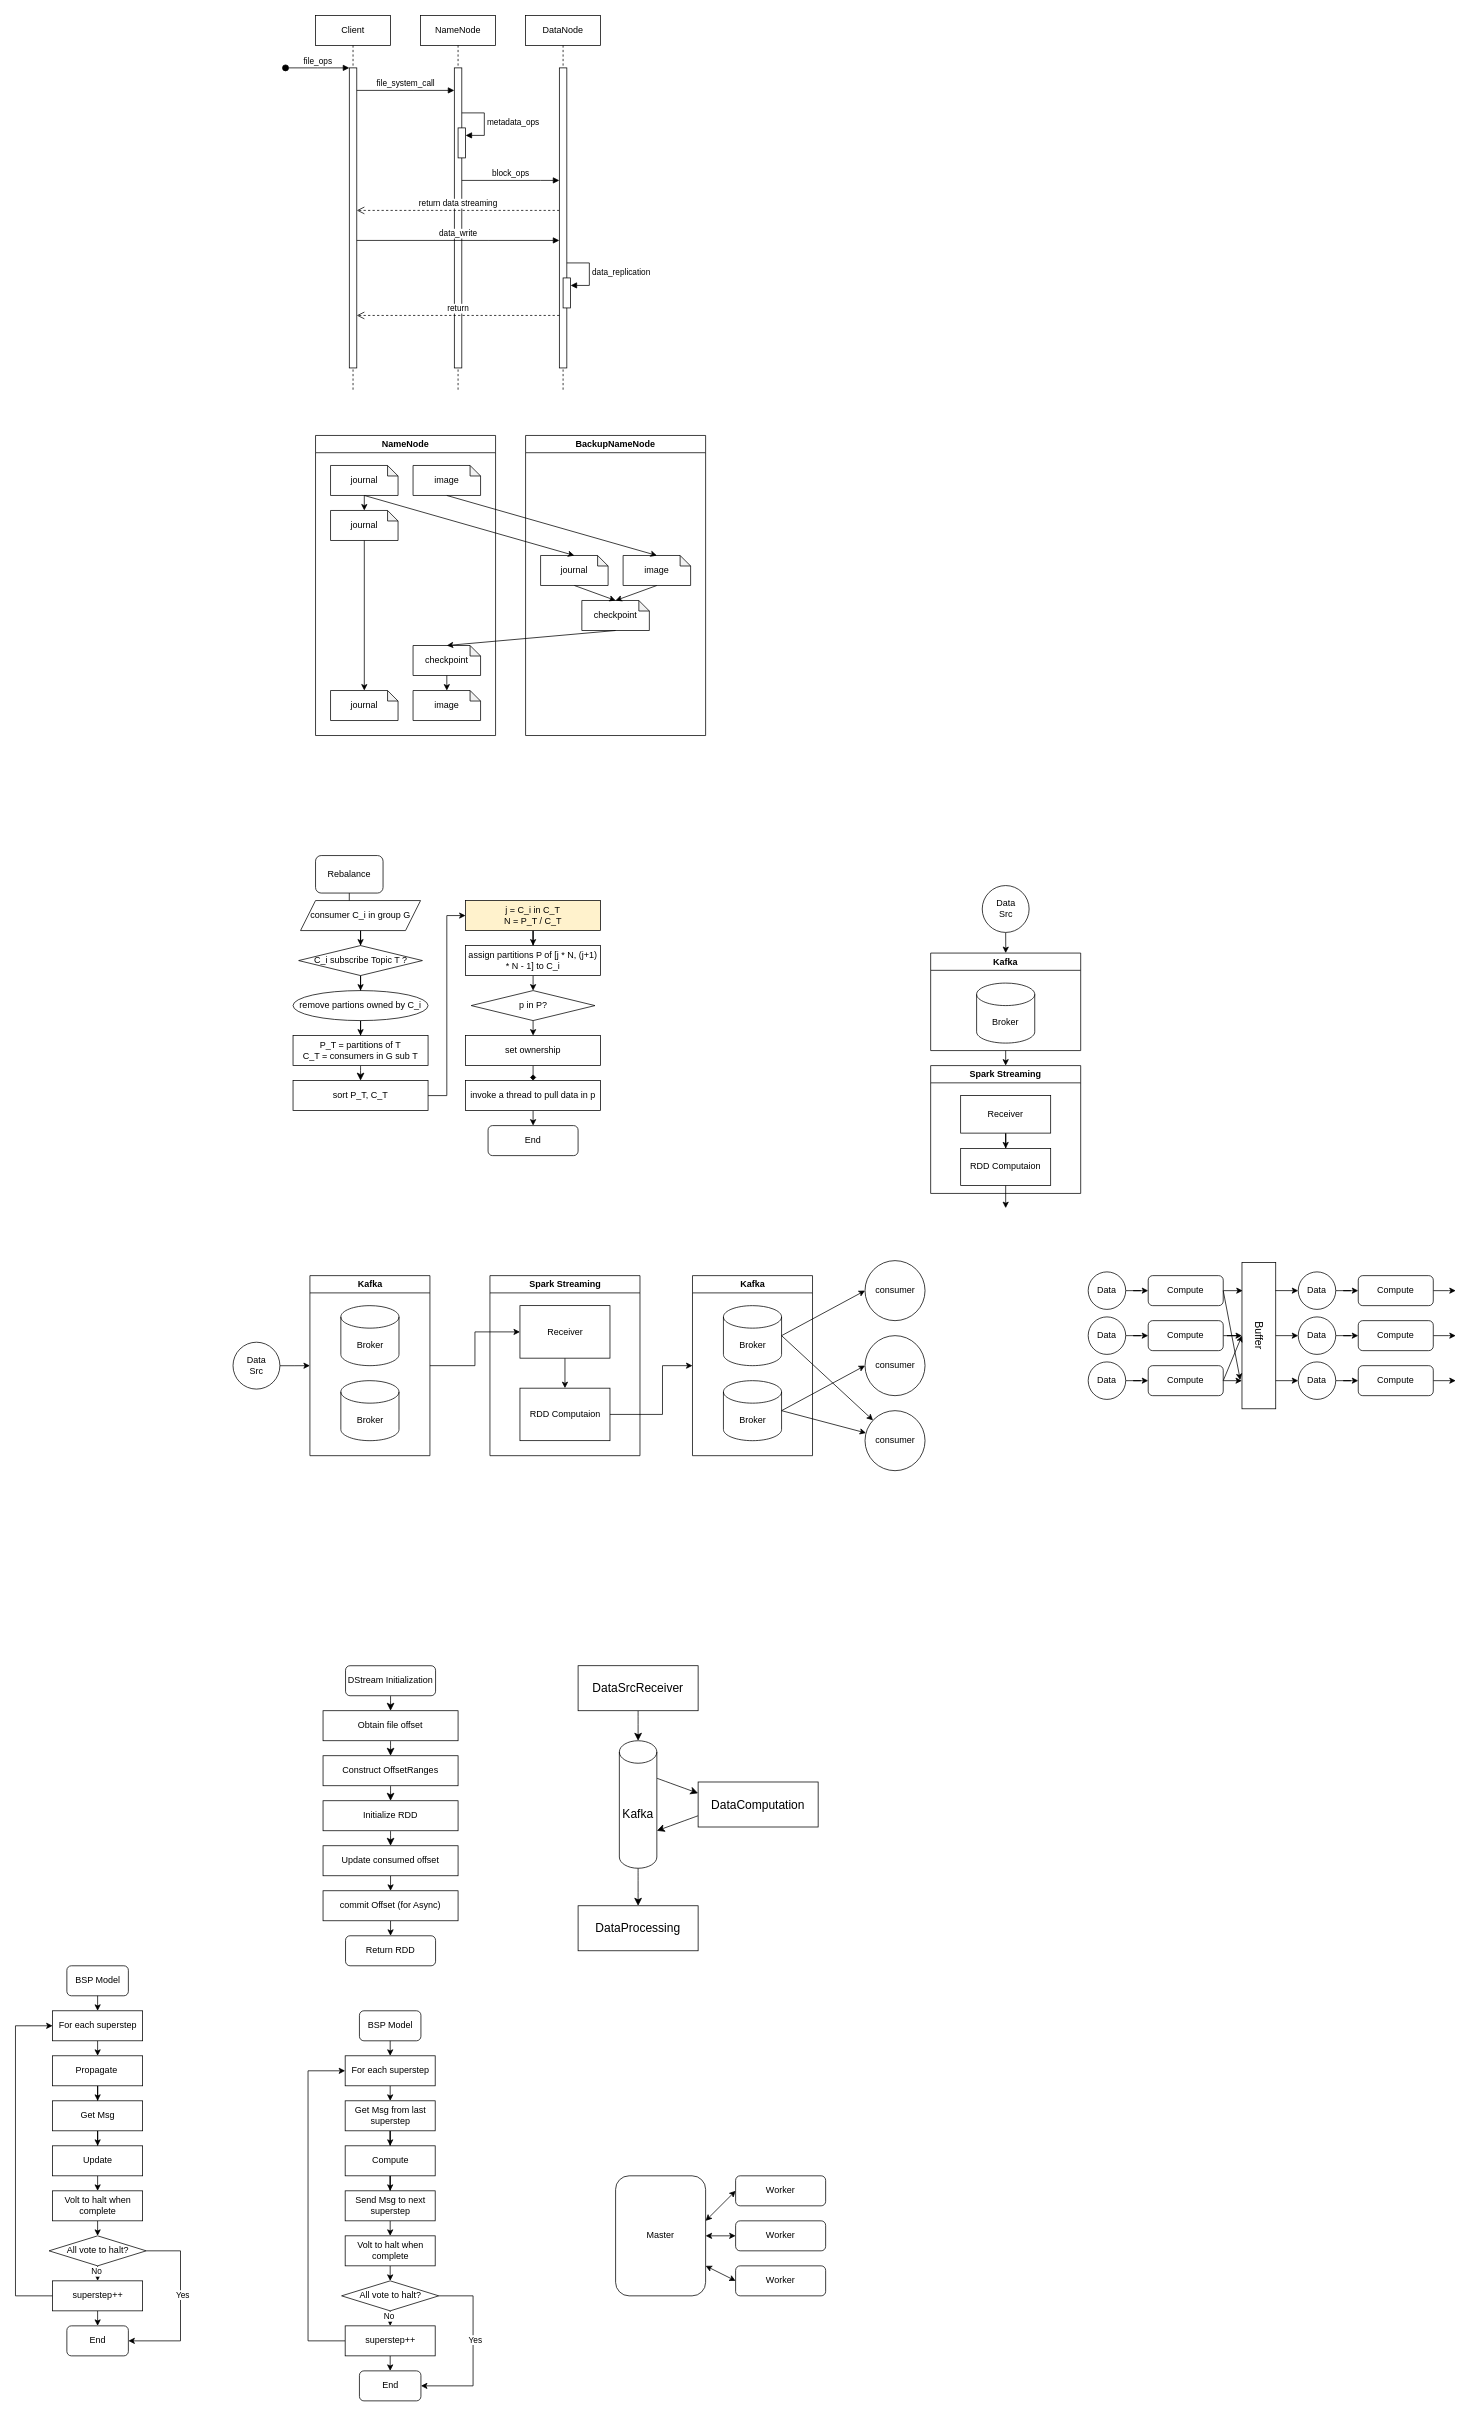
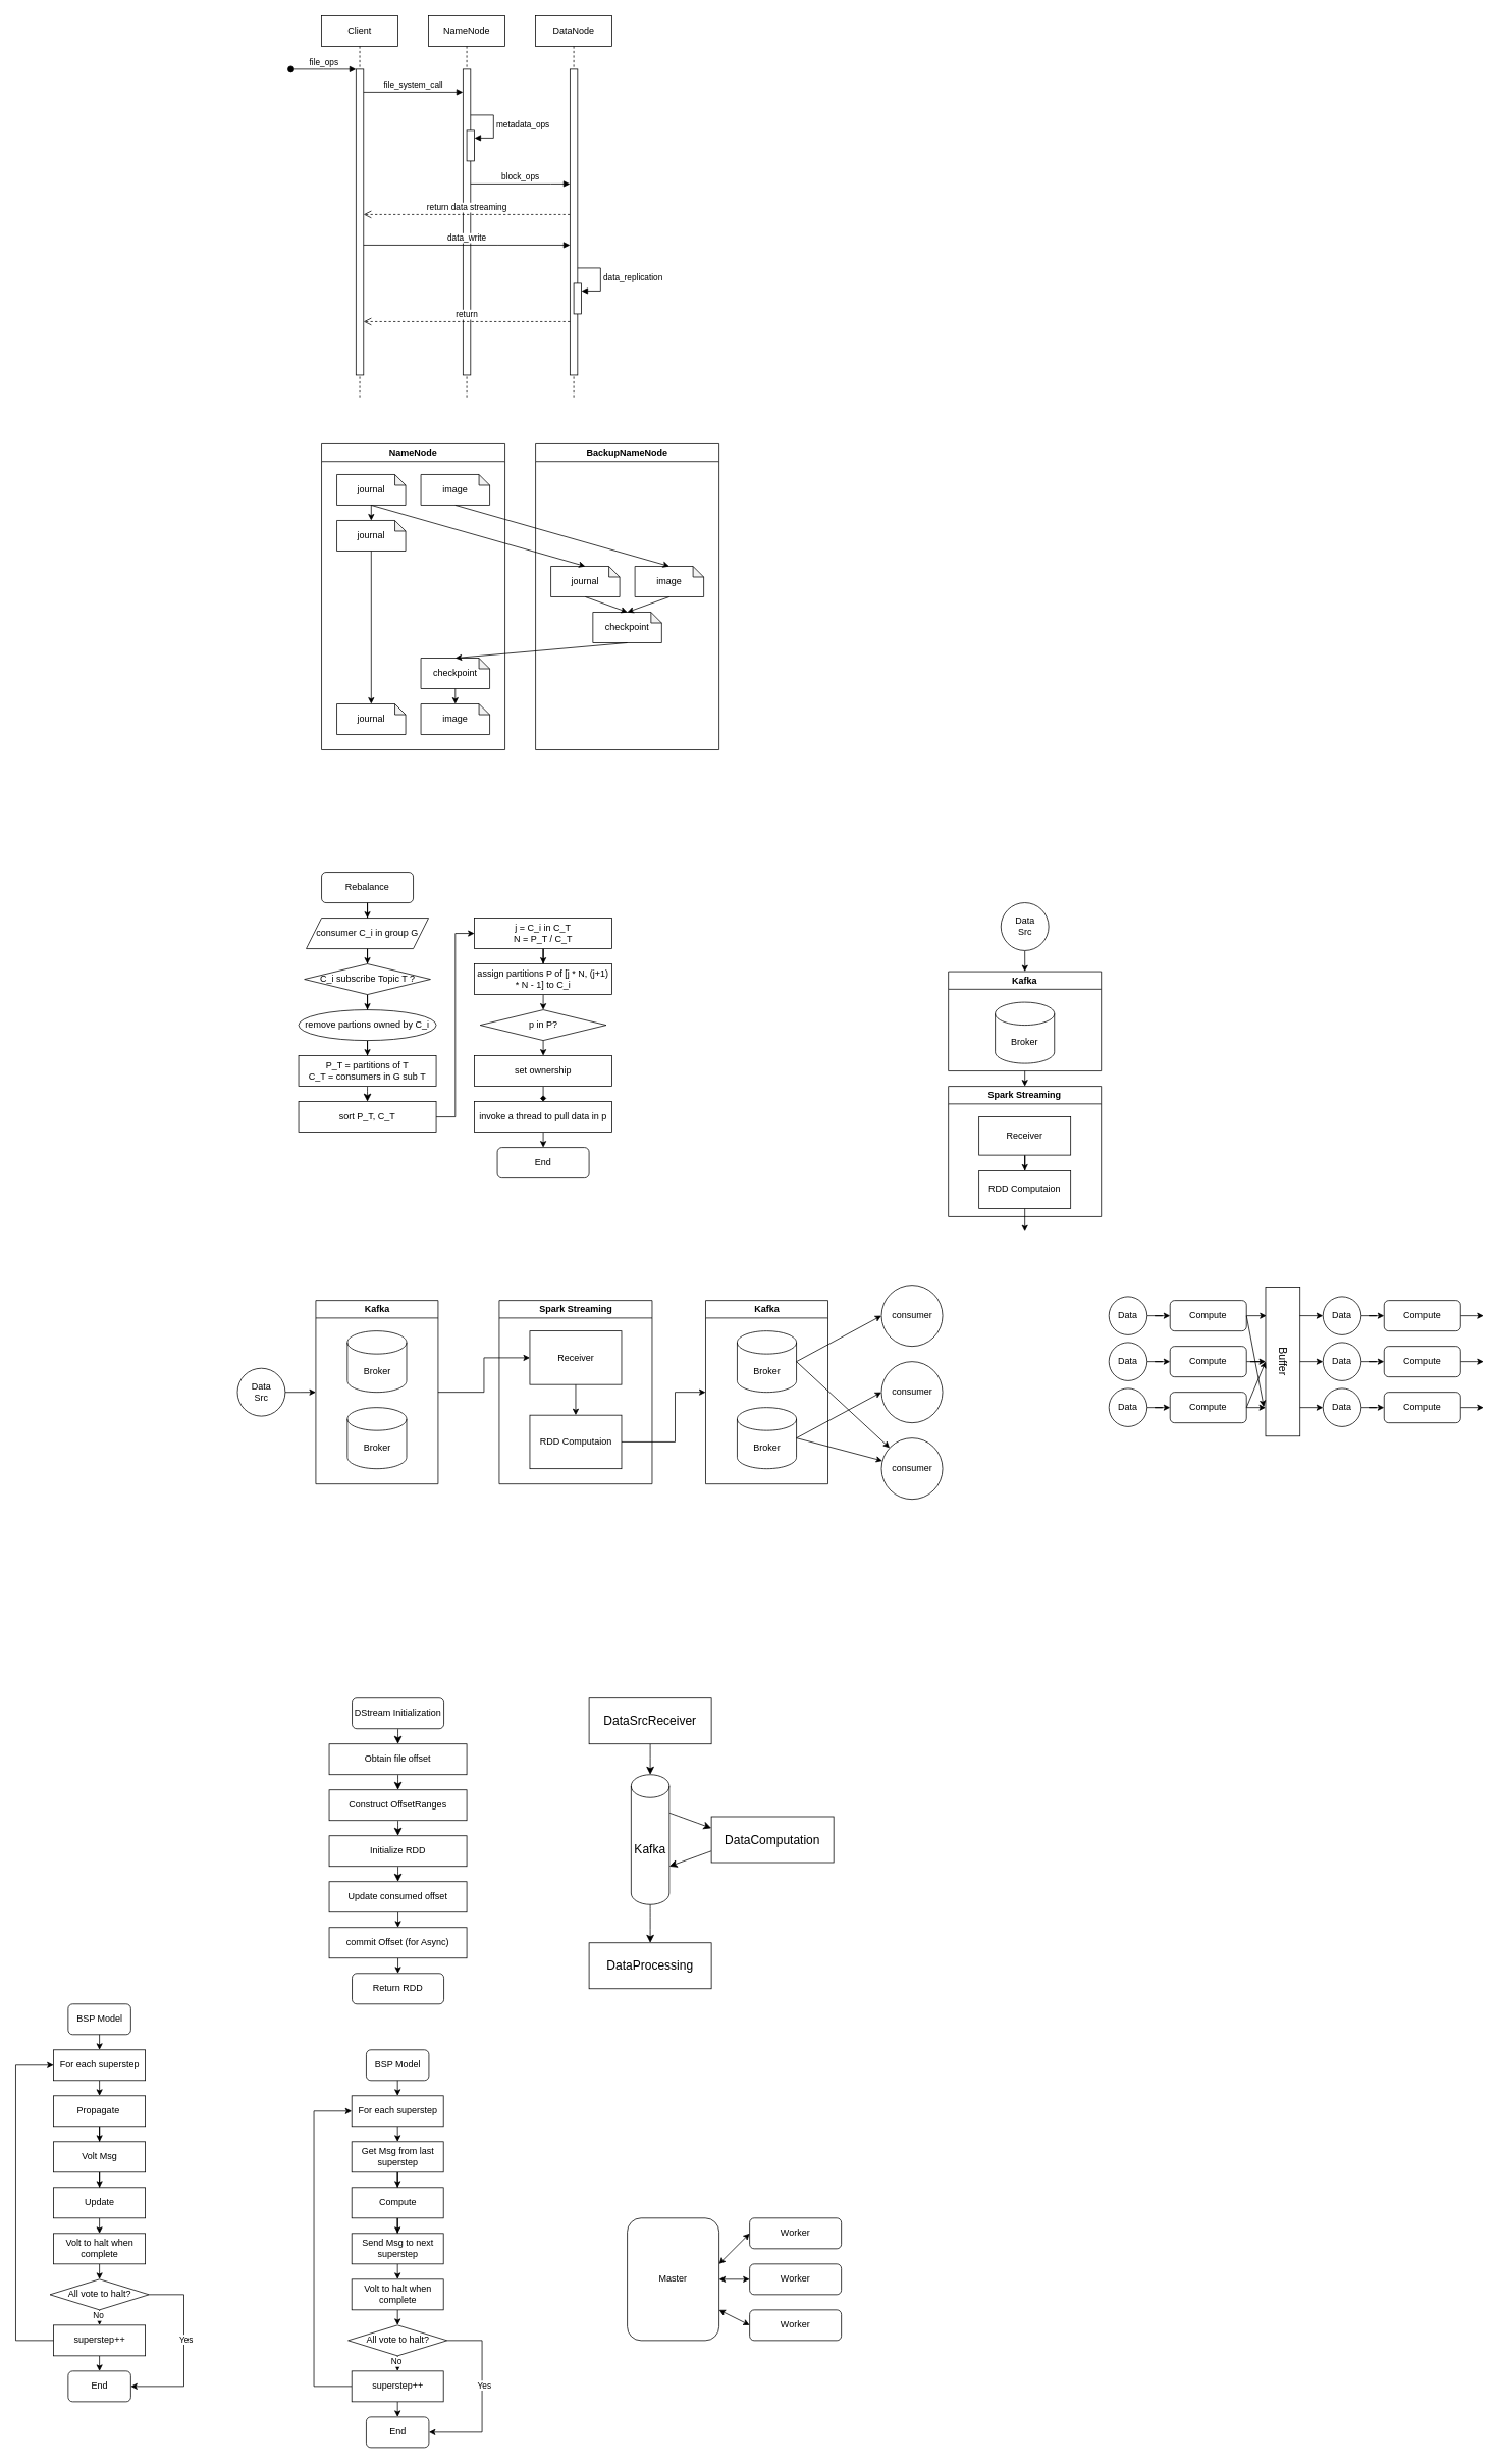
- <mxCell id="38" value="Rebalance" style="rounded=1;whiteSpace=wrap;html=1;" parent="1" vertex="1"><mxGeometry x="420" y="1140" width="90" height="50" as="geometry" /></mxCell>
+ <mxCell id="38" value="Rebalance" style="rounded=1;whiteSpace=wrap;html=1;" parent="1" vertex="1"><mxGeometry x="420" y="1140" width="120" height="40" as="geometry" /></mxCell>
- <mxCell id="50" value="j = C_i in C_T&lt;br&gt;N = P_T / C_T" style="rounded=0;whiteSpace=wrap;html=1;fillColor=#fff2cc;" parent="1" vertex="1"><mxGeometry x="620" y="1200" width="180" height="40" as="geometry" /></mxCell>
+ <mxCell id="50" value="j = C_i in C_T&lt;br&gt;N = P_T / C_T" style="rounded=0;whiteSpace=wrap;html=1;" parent="1" vertex="1"><mxGeometry x="620" y="1200" width="180" height="40" as="geometry" /></mxCell>
- <mxCell id="146" value="Get Msg" style="rounded=0;whiteSpace=wrap;html=1;" vertex="1" parent="1"><mxGeometry x="69.5" y="2800" width="120" height="40" as="geometry" /></mxCell>
+ <mxCell id="146" value="Volt Msg" style="rounded=0;whiteSpace=wrap;html=1;" vertex="1" parent="1"><mxGeometry x="69.5" y="2800" width="120" height="40" as="geometry" /></mxCell>
